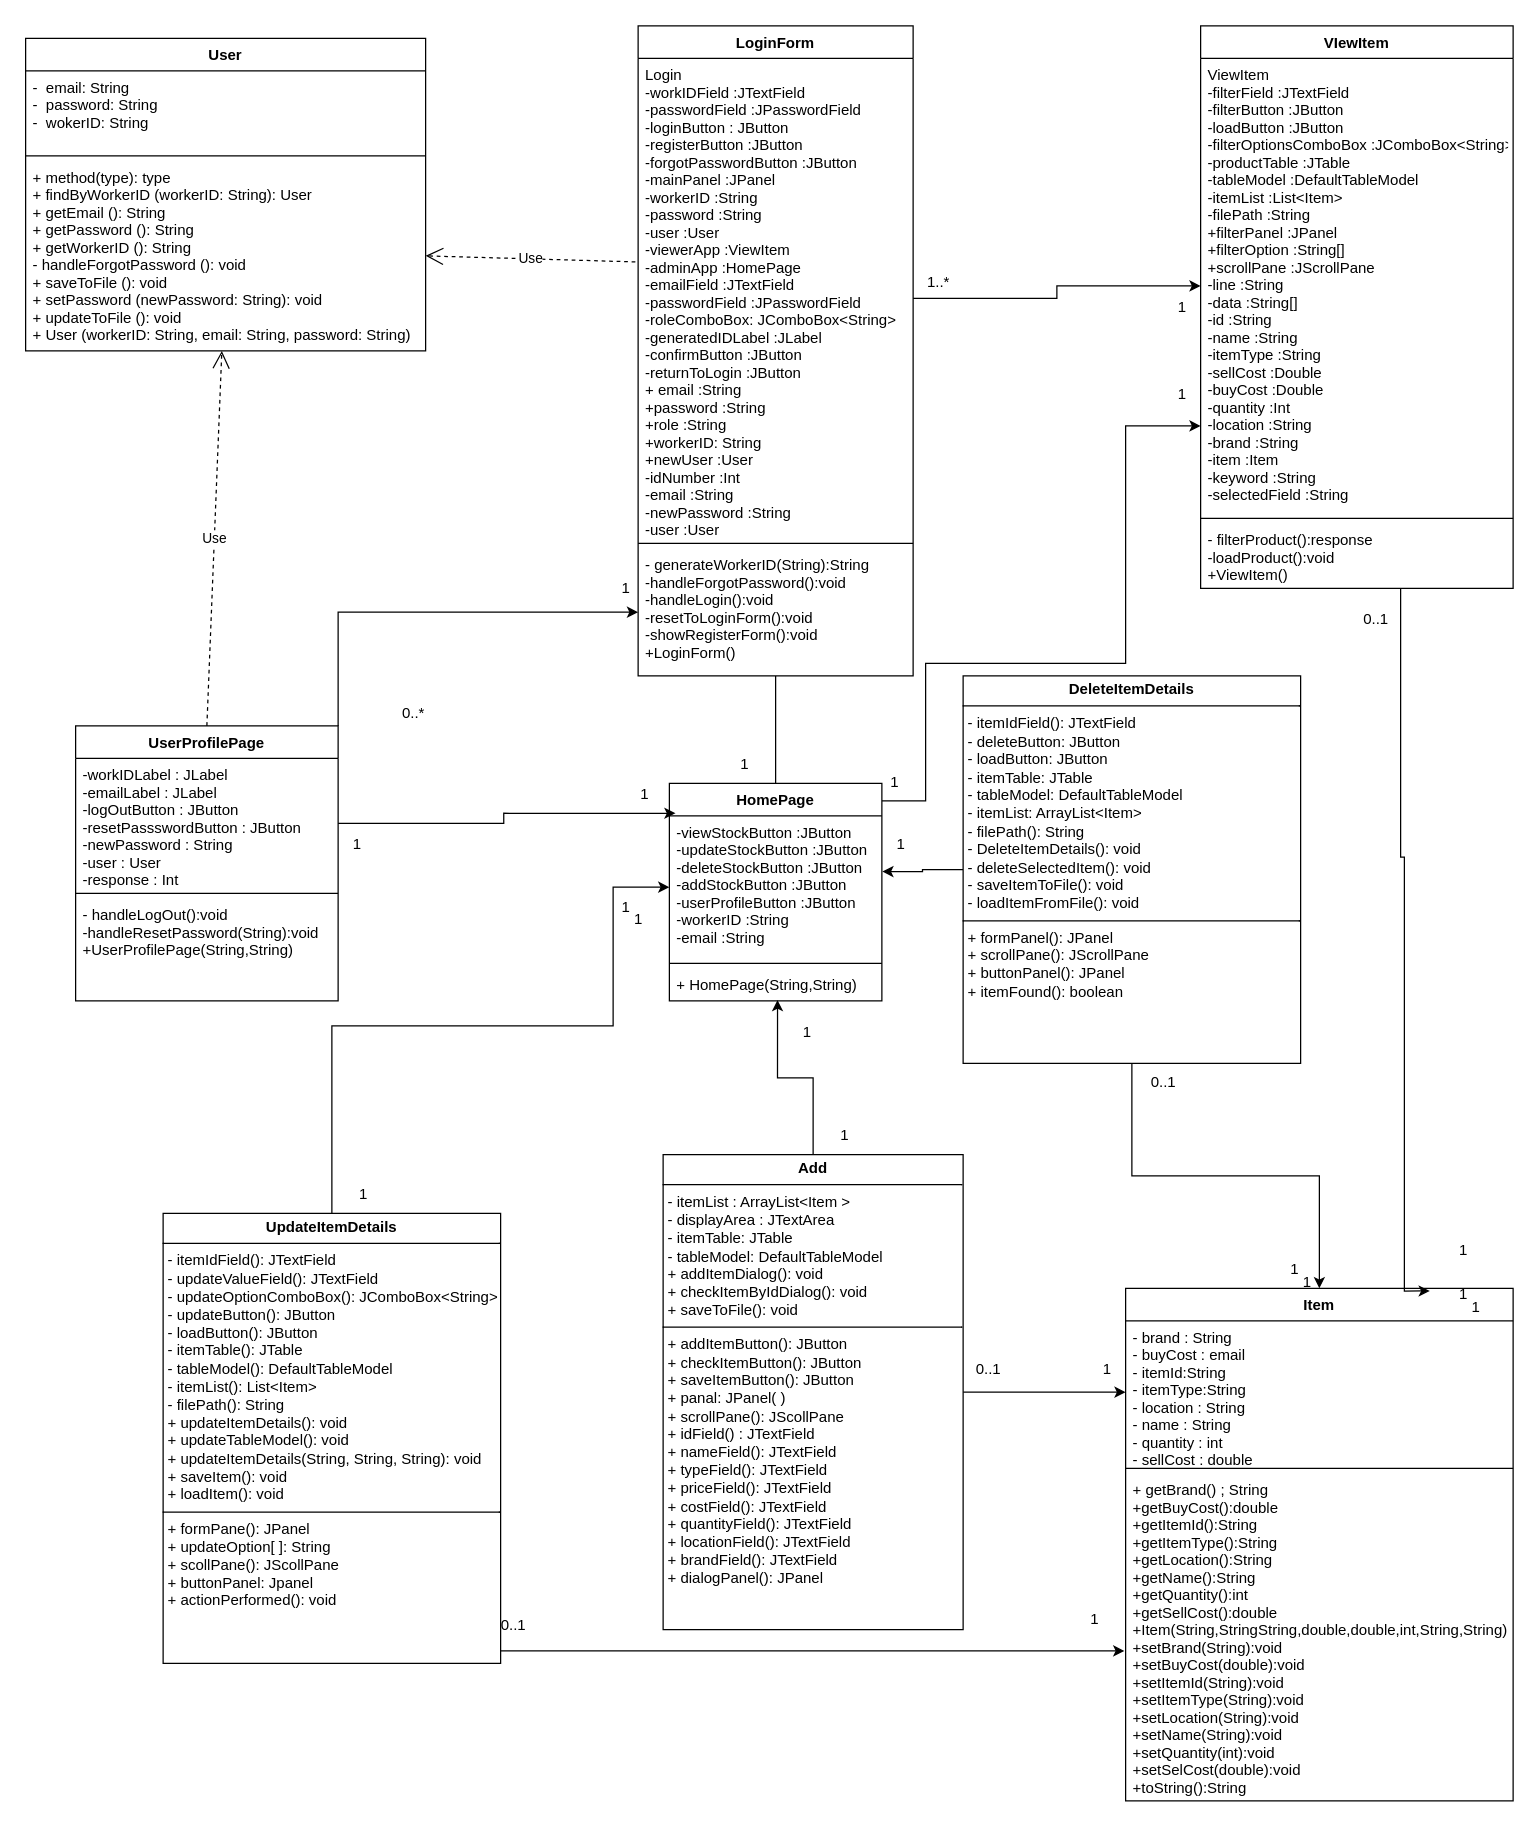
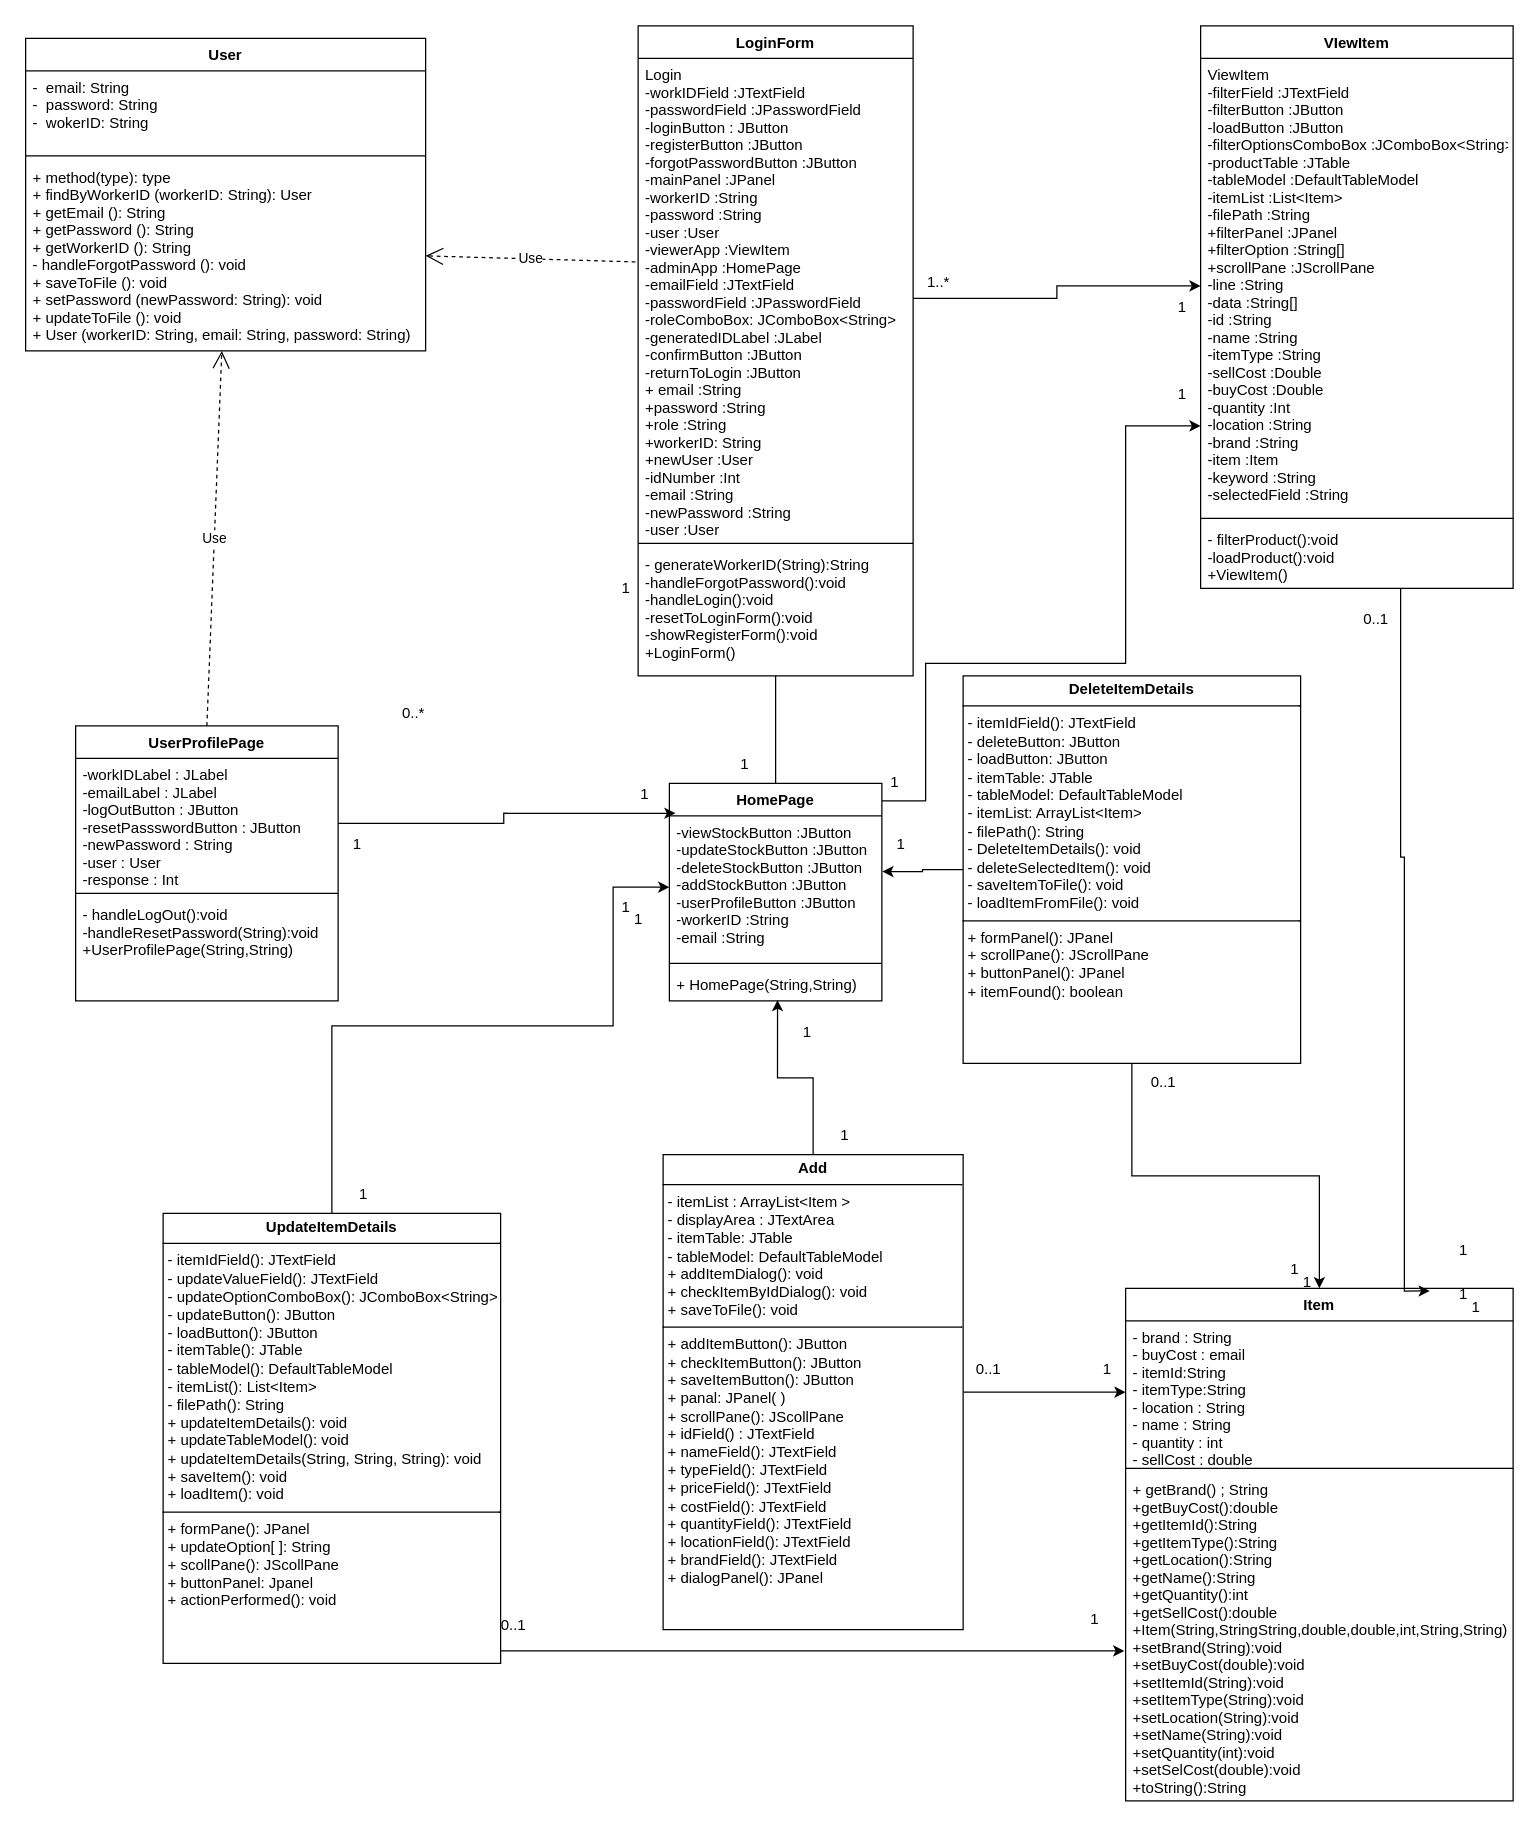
- <mxCell id="25" value="- filterProduct():response&#10;-loadProduct():void&#10;+ViewItem()" style="text;strokeColor=none;fillColor=none;align=left;verticalAlign=top;spacingLeft=4;spacingRight=4;overflow=hidden;rotatable=0;points=[[0,0.5],[1,0.5]];portConstraint=eastwest;" vertex="1" parent="22"><mxGeometry y="398" width="250" height="52" as="geometry" /></mxCell>
+ <mxCell id="25" value="- filterProduct():void&#10;-loadProduct():void&#10;+ViewItem()" style="text;strokeColor=none;fillColor=none;align=left;verticalAlign=top;spacingLeft=4;spacingRight=4;overflow=hidden;rotatable=0;points=[[0,0.5],[1,0.5]];portConstraint=eastwest;" vertex="1" parent="22"><mxGeometry y="398" width="250" height="52" as="geometry" /></mxCell>
- <mxCell id="7" style="edgeStyle=orthogonalEdgeStyle;rounded=0;orthogonalLoop=1;jettySize=auto;html=1;exitX=1;exitY=0;exitDx=0;exitDy=0;entryX=0;entryY=0.5;entryDx=0;entryDy=0;" edge="1" parent="1" source="8" target="6"><mxGeometry relative="1" as="geometry" /></mxCell>
